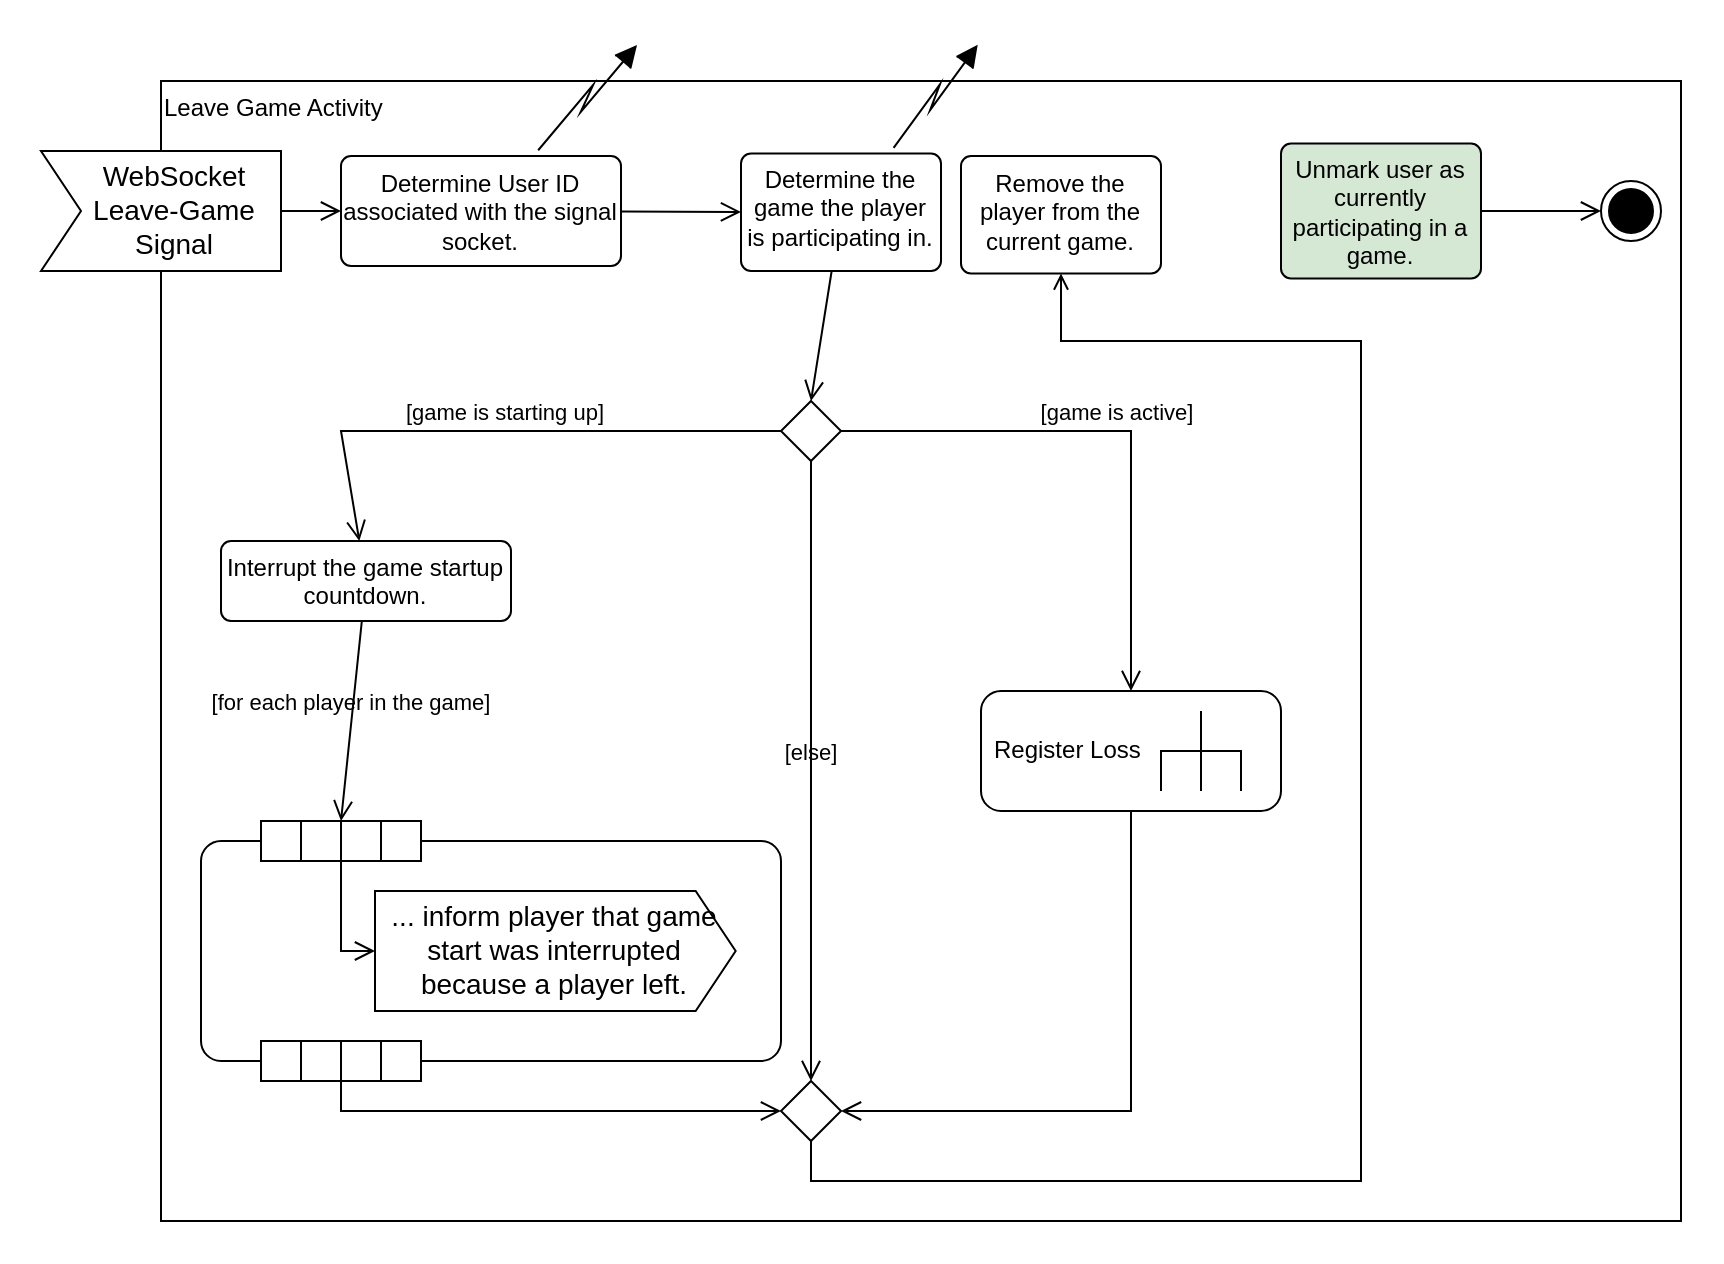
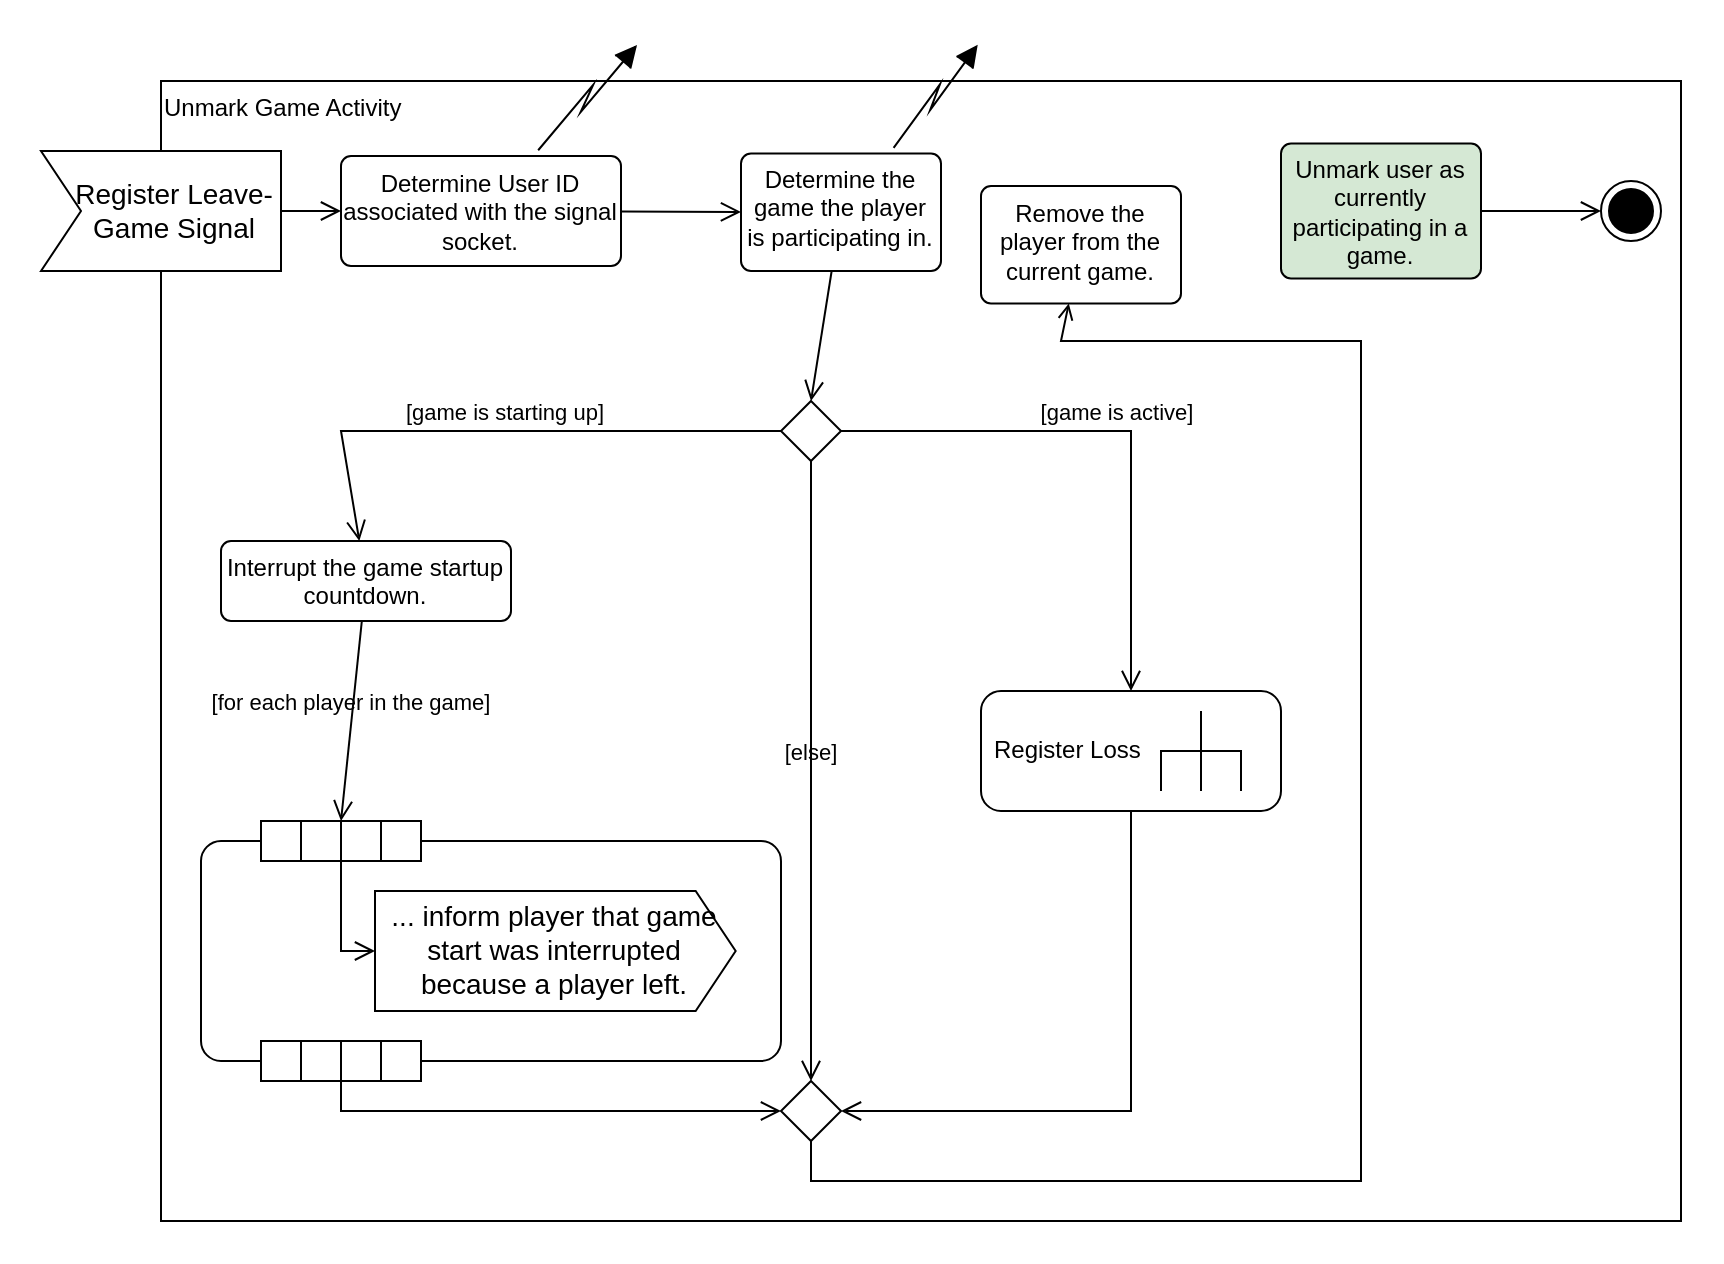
- <mxCell id="2" value="Leave Game Activity" style="html=1;dashed=0;whiteSpace=wrap;align=left;verticalAlign=top;" parent="1" vertex="1"><mxGeometry x="80" y="40" width="760" height="570" as="geometry" /></mxCell>
+ <mxCell id="2" value="Unmark Game Activity" style="html=1;dashed=0;whiteSpace=wrap;align=left;verticalAlign=top;" parent="1" vertex="1"><mxGeometry x="80" y="40" width="760" height="570" as="geometry" /></mxCell>
- <mxCell id="20" value="WebSocket Leave-Game Signal" style="html=1;shape=mxgraph.infographic.ribbonSimple;notch1=20;notch2=0;align=center;verticalAlign=middle;fontSize=14;fontStyle=0;fillColor=#FFFFFF;flipH=0;spacingRight=0;spacingLeft=14;whiteSpace=wrap;" vertex="1" parent="1"><mxGeometry x="20" y="75" width="120" height="60" as="geometry" /></mxCell>
+ <mxCell id="20" value="Register Leave-Game Signal" style="html=1;shape=mxgraph.infographic.ribbonSimple;notch1=20;notch2=0;align=center;verticalAlign=middle;fontSize=14;fontStyle=0;fillColor=#FFFFFF;flipH=0;spacingRight=0;spacingLeft=14;whiteSpace=wrap;" vertex="1" parent="1"><mxGeometry x="20" y="75" width="120" height="60" as="geometry" /></mxCell>
- <mxCell id="24" value="Remove the player from the current game." style="html=1;align=center;verticalAlign=top;rounded=1;absoluteArcSize=1;arcSize=10;dashed=0;whiteSpace=wrap;" vertex="1" parent="1"><mxGeometry x="480" y="77.5" width="100" height="58.75" as="geometry" /></mxCell>
+ <mxCell id="24" value="Remove the player from the current game." style="html=1;align=center;verticalAlign=top;rounded=1;absoluteArcSize=1;arcSize=10;dashed=0;whiteSpace=wrap;" vertex="1" parent="1"><mxGeometry x="490" y="92.5" width="100" height="58.75" as="geometry" /></mxCell>
